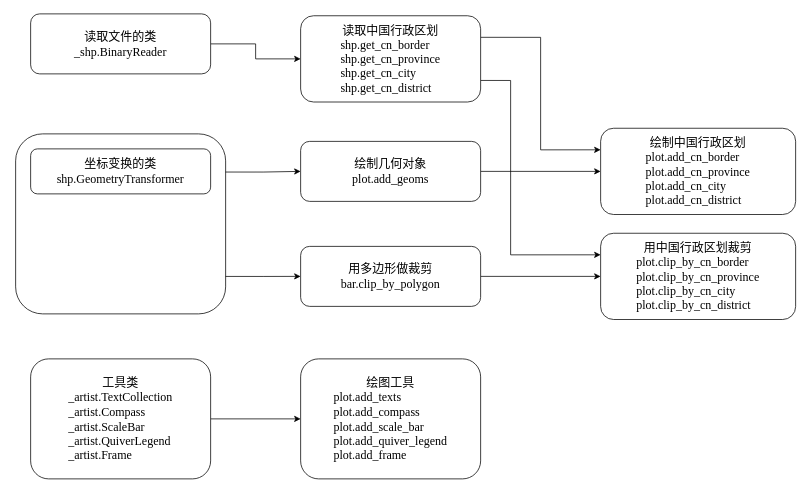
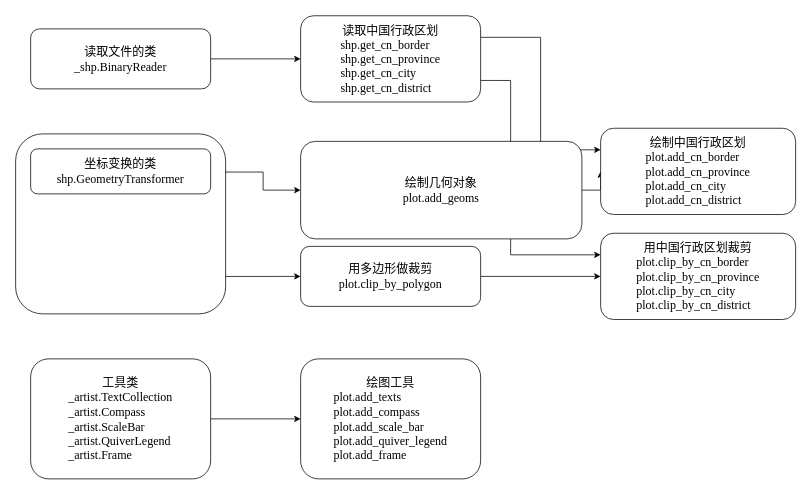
- <mxCell id="6" value="&lt;div&gt;&lt;font style=&quot;font-size: 16px;&quot; face=&quot;Lucida Console&quot;&gt;读取文件的类&lt;/font&gt;&lt;/div&gt;&lt;font style=&quot;font-size: 16px;&quot; face=&quot;Lucida Console&quot;&gt;_shp.BinaryReader&lt;/font&gt;" style="rounded=1;whiteSpace=wrap;html=1;" parent="1" vertex="1"><mxGeometry x="40" y="18" width="240" height="80" as="geometry" /></mxCell>
+ <mxCell id="6" value="&lt;div&gt;&lt;font style=&quot;font-size: 16px;&quot; face=&quot;Lucida Console&quot;&gt;读取文件的类&lt;/font&gt;&lt;/div&gt;&lt;font style=&quot;font-size: 16px;&quot; face=&quot;Lucida Console&quot;&gt;_shp.BinaryReader&lt;/font&gt;" style="rounded=1;whiteSpace=wrap;html=1;" parent="1" vertex="1"><mxGeometry x="40" y="38" width="240" height="80" as="geometry" /></mxCell>
- <mxCell id="11" value="&lt;div&gt;&lt;font face=&quot;Lucida Console&quot;&gt;&lt;span style=&quot;font-size: 16px;&quot;&gt;绘制几何对象&lt;/span&gt;&lt;/font&gt;&lt;/div&gt;&lt;font face=&quot;Lucida Console&quot;&gt;&lt;span style=&quot;font-size: 16px;&quot;&gt;plot.add_geoms&lt;/span&gt;&lt;/font&gt;" style="rounded=1;whiteSpace=wrap;html=1;" parent="1" vertex="1"><mxGeometry x="400" y="188" width="240" height="80" as="geometry" /></mxCell>
+ <mxCell id="11" value="&lt;div&gt;&lt;font face=&quot;Lucida Console&quot;&gt;&lt;span style=&quot;font-size: 16px;&quot;&gt;绘制几何对象&lt;/span&gt;&lt;/font&gt;&lt;/div&gt;&lt;font face=&quot;Lucida Console&quot;&gt;&lt;span style=&quot;font-size: 16px;&quot;&gt;plot.add_geoms&lt;/span&gt;&lt;/font&gt;" style="rounded=1;whiteSpace=wrap;html=1;" parent="1" vertex="1"><mxGeometry x="400" y="188" width="375" height="130" as="geometry" /></mxCell>
- <mxCell id="15" value="&lt;div&gt;&lt;font face=&quot;Lucida Console&quot;&gt;&lt;span style=&quot;font-size: 16px;&quot;&gt;用多边形做裁剪&lt;/span&gt;&lt;/font&gt;&lt;/div&gt;&lt;font face=&quot;Lucida Console&quot;&gt;&lt;span style=&quot;font-size: 16px;&quot;&gt;bar.clip_by_polygon&lt;/span&gt;&lt;/font&gt;" style="rounded=1;whiteSpace=wrap;html=1;" parent="1" vertex="1"><mxGeometry x="400" y="328" width="240" height="80" as="geometry" /></mxCell>
+ <mxCell id="15" value="&lt;div&gt;&lt;font face=&quot;Lucida Console&quot;&gt;&lt;span style=&quot;font-size: 16px;&quot;&gt;用多边形做裁剪&lt;/span&gt;&lt;/font&gt;&lt;/div&gt;&lt;font face=&quot;Lucida Console&quot;&gt;&lt;span style=&quot;font-size: 16px;&quot;&gt;plot.clip_by_polygon&lt;/span&gt;&lt;/font&gt;" style="rounded=1;whiteSpace=wrap;html=1;" parent="1" vertex="1"><mxGeometry x="400" y="328" width="240" height="80" as="geometry" /></mxCell>
